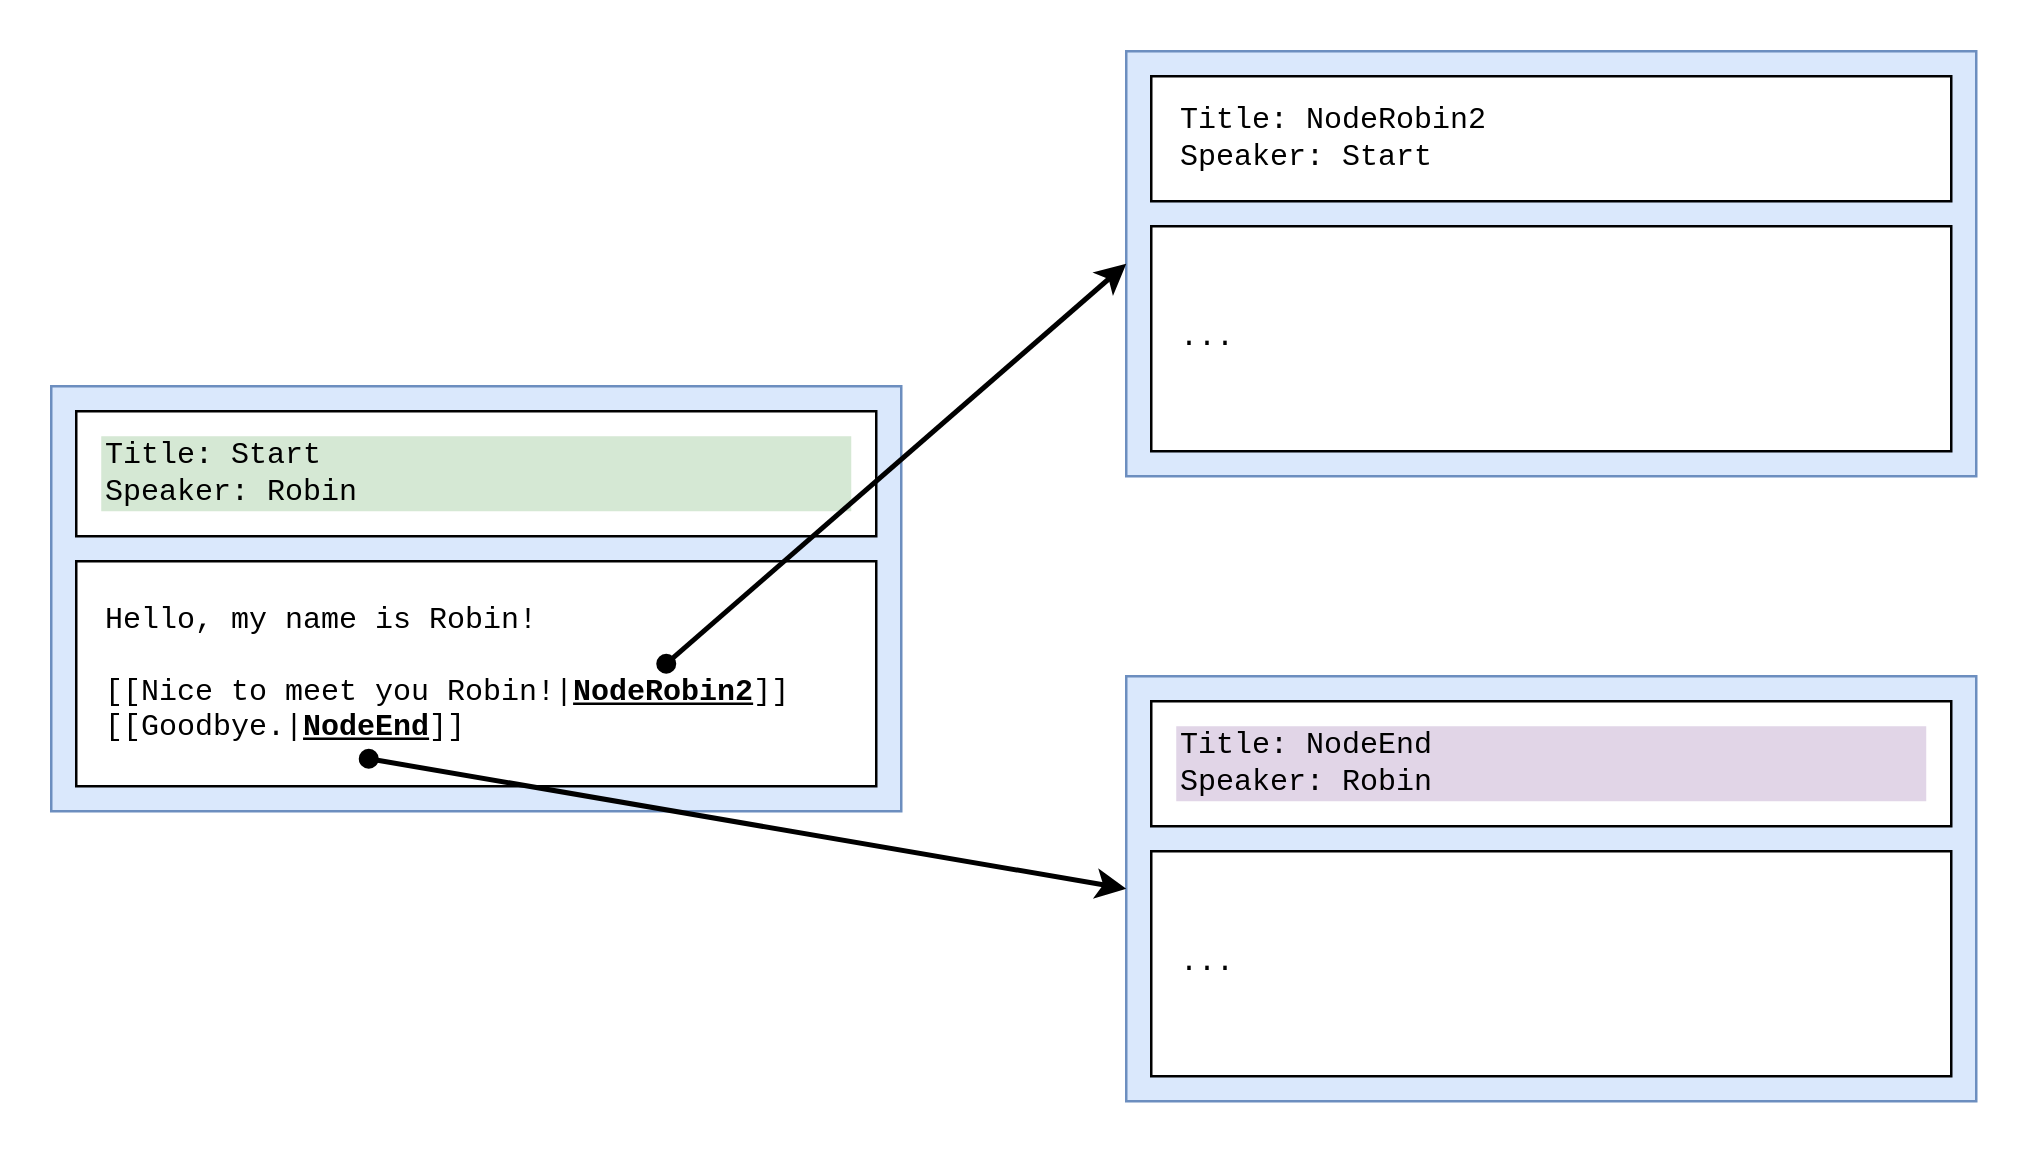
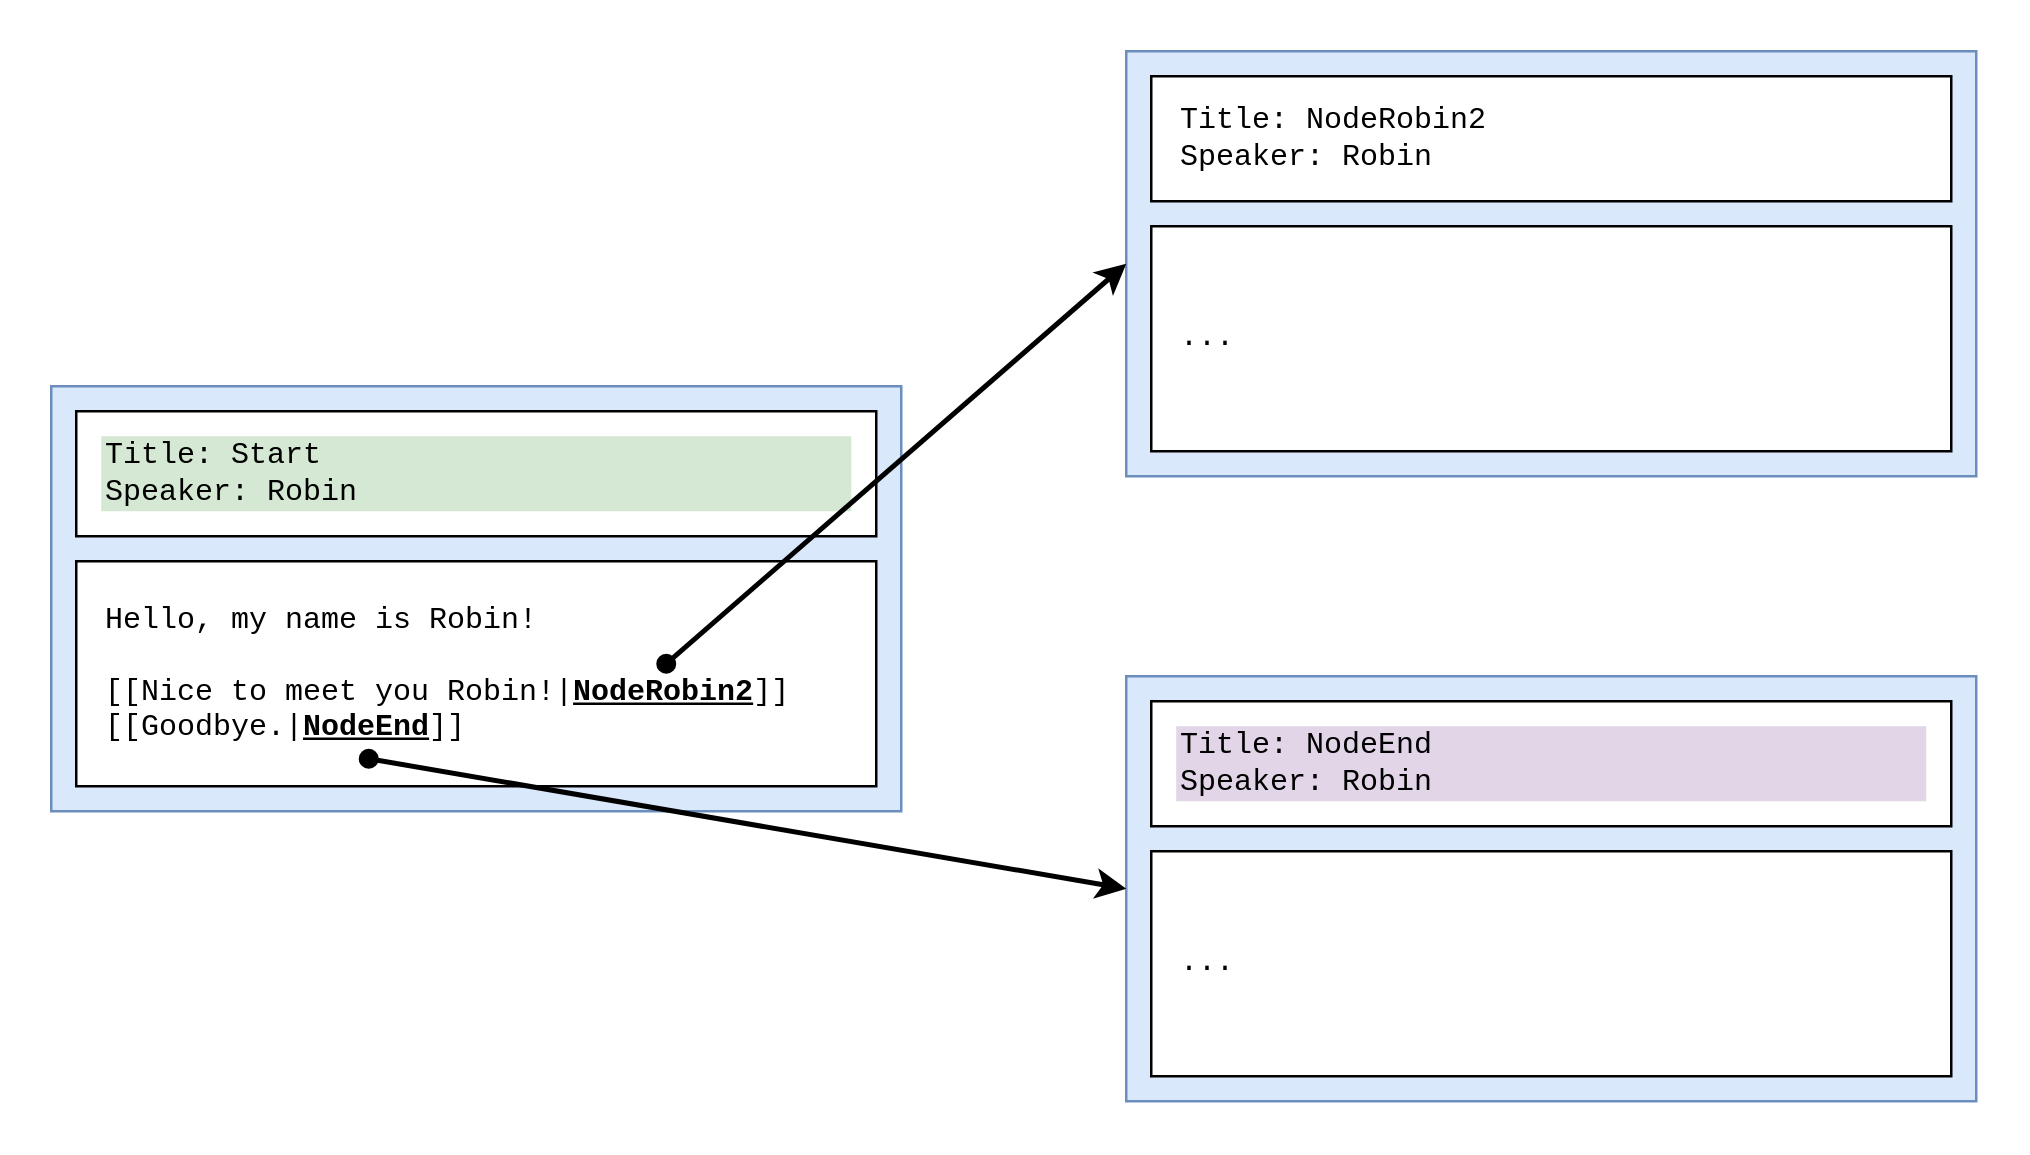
- <mxCell id="17" value="Title: NodeRobin2&lt;br&gt;Speaker: Start" style="rounded=0;whiteSpace=wrap;html=1;fontFamily=Courier New;align=left;strokeColor=none;" vertex="1" parent="15"><mxGeometry x="10" y="10" width="300" height="30" as="geometry" /></mxCell>
+ <mxCell id="17" value="Title: NodeRobin2&lt;br&gt;Speaker: Robin" style="rounded=0;whiteSpace=wrap;html=1;fontFamily=Courier New;align=left;strokeColor=none;" vertex="1" parent="15"><mxGeometry x="10" y="10" width="300" height="30" as="geometry" /></mxCell>
